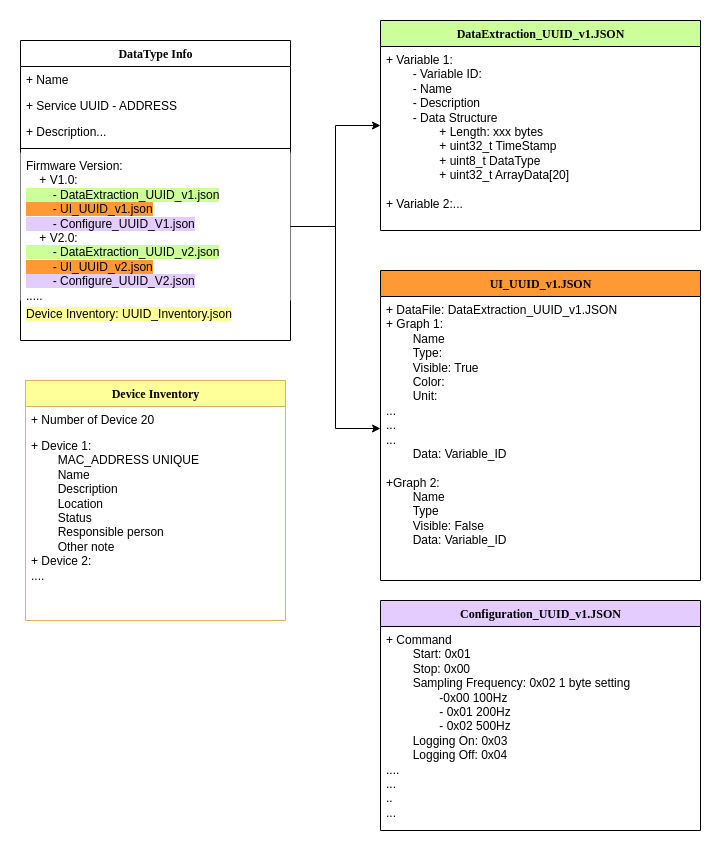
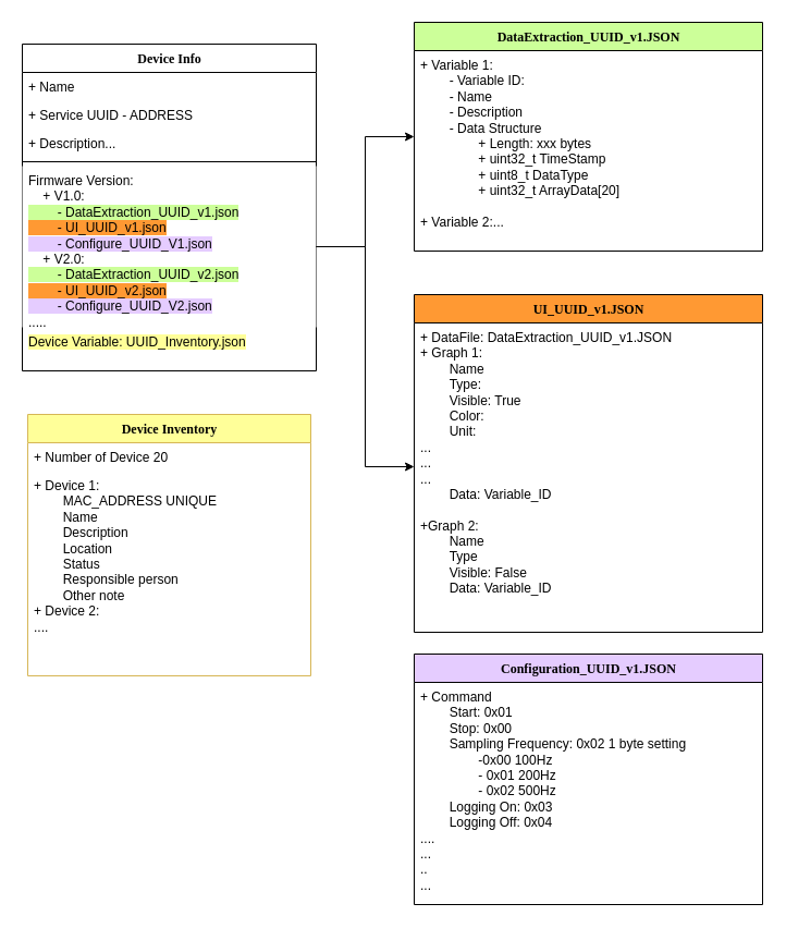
- <mxCell id="2" value="DataType Info" style="swimlane;html=1;fontStyle=1;align=center;verticalAlign=top;childLayout=stackLayout;horizontal=1;startSize=26;horizontalStack=0;resizeParent=1;resizeLast=0;collapsible=1;marginBottom=0;swimlaneFillColor=#ffffff;rounded=0;shadow=0;comic=0;labelBackgroundColor=none;strokeWidth=1;fillColor=none;fontFamily=Verdana;fontSize=12" parent="1" vertex="1"><mxGeometry x="20" y="40" width="270" height="300" as="geometry" /></mxCell>
+ <mxCell id="2" value="Device Info" style="swimlane;html=1;fontStyle=1;align=center;verticalAlign=top;childLayout=stackLayout;horizontal=1;startSize=26;horizontalStack=0;resizeParent=1;resizeLast=0;collapsible=1;marginBottom=0;swimlaneFillColor=#ffffff;rounded=0;shadow=0;comic=0;labelBackgroundColor=none;strokeWidth=1;fillColor=none;fontFamily=Verdana;fontSize=12" parent="1" vertex="1"><mxGeometry x="20" y="40" width="270" height="300" as="geometry" /></mxCell>
- <mxCell id="8" value="&lt;span style=&quot;background-color: rgb(255, 255, 153);&quot;&gt;Device Inventory: UUID_Inventory.json&lt;/span&gt;" style="text;html=1;strokeColor=none;fillColor=none;align=left;verticalAlign=top;spacingLeft=4;spacingRight=4;whiteSpace=wrap;overflow=hidden;rotatable=0;points=[[0,0.5],[1,0.5]];portConstraint=eastwest;" vertex="1" parent="2"><mxGeometry y="260" width="270" height="26" as="geometry" /></mxCell>
+ <mxCell id="8" value="&lt;span style=&quot;background-color: rgb(255, 255, 153);&quot;&gt;Device Variable: UUID_Inventory.json&lt;/span&gt;" style="text;html=1;strokeColor=none;fillColor=none;align=left;verticalAlign=top;spacingLeft=4;spacingRight=4;whiteSpace=wrap;overflow=hidden;rotatable=0;points=[[0,0.5],[1,0.5]];portConstraint=eastwest;" vertex="1" parent="2"><mxGeometry y="260" width="270" height="26" as="geometry" /></mxCell>
